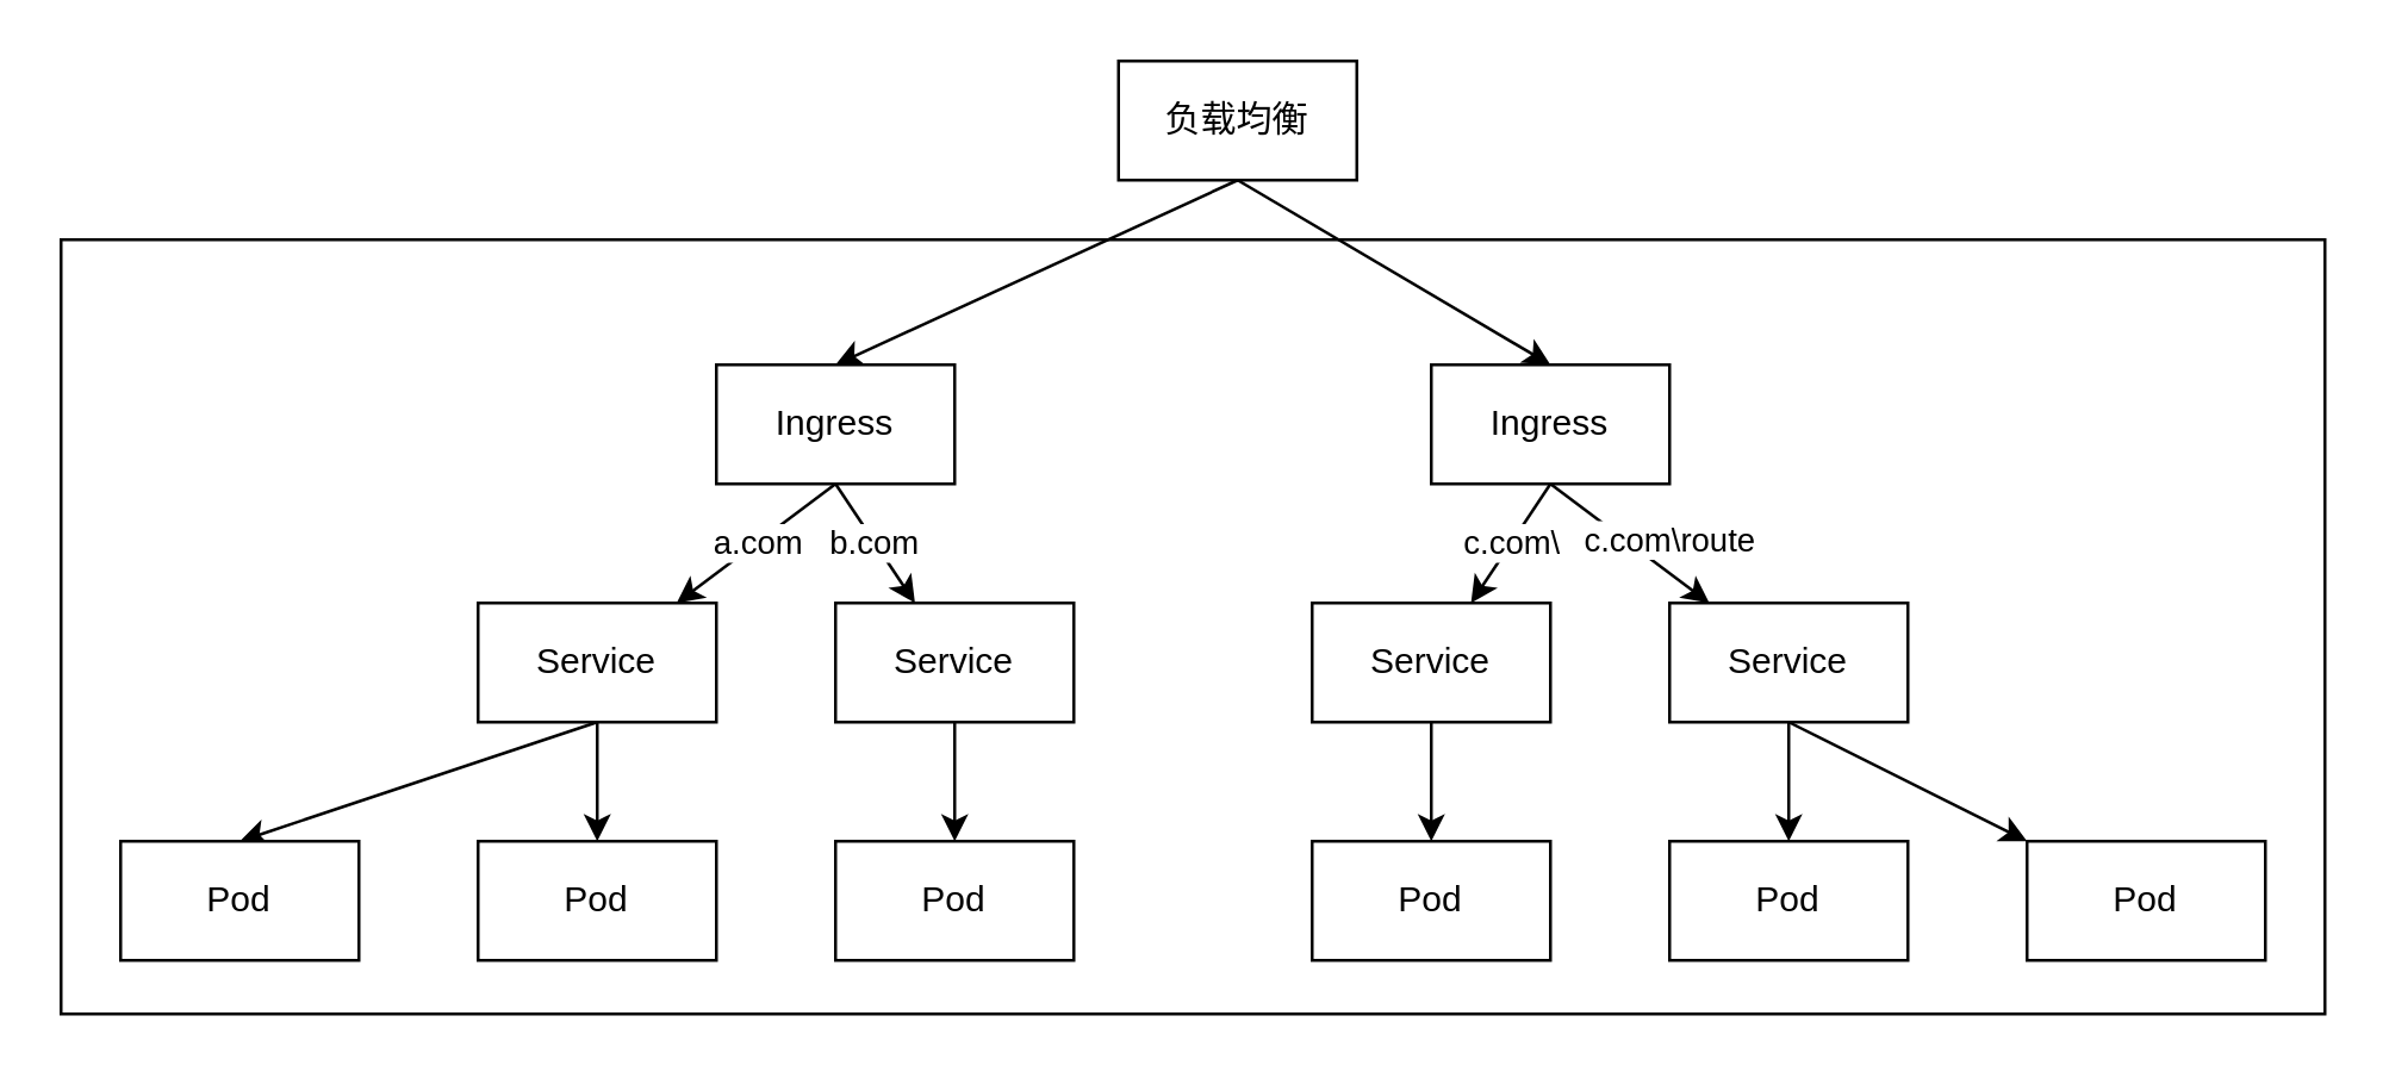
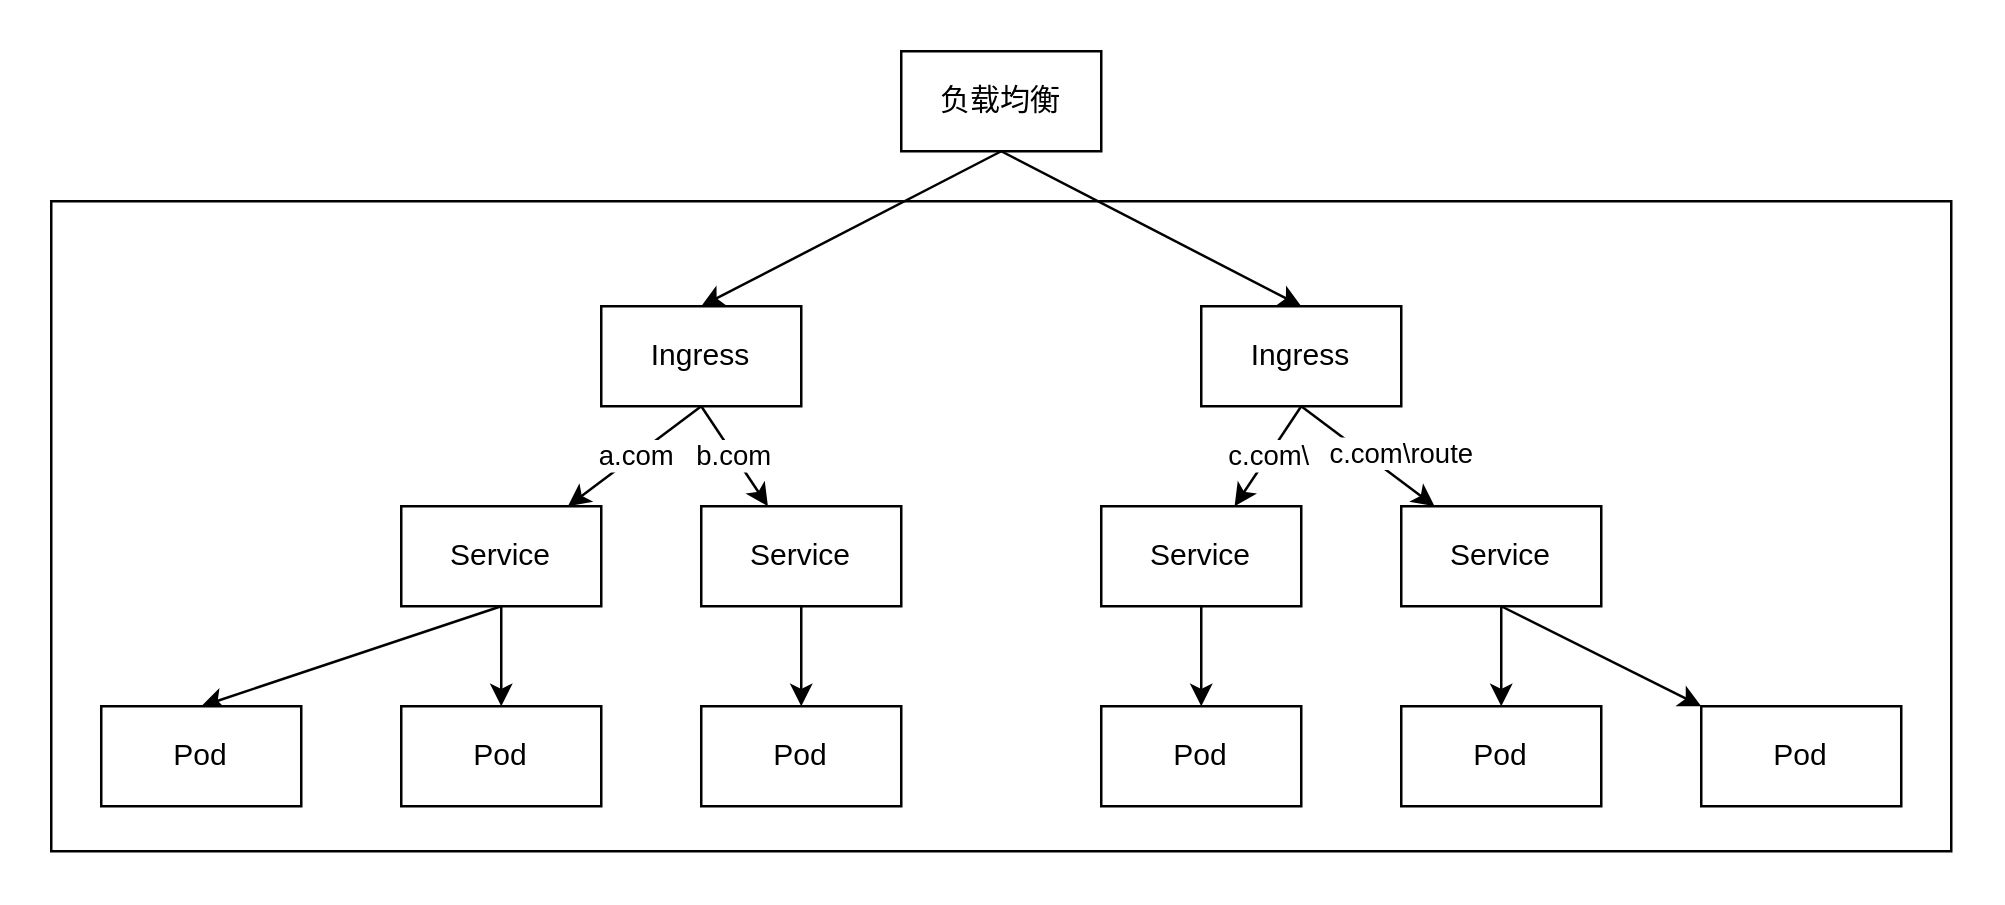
- <mxCell id="5" value="负载均衡" style="rounded=0;whiteSpace=wrap;html=1;" vertex="1" parent="1"><mxGeometry x="375" y="20" width="80" height="40" as="geometry" /></mxCell>
+ <mxCell id="5" value="负载均衡" style="rounded=0;whiteSpace=wrap;html=1;" vertex="1" parent="1"><mxGeometry x="360" y="20" width="80" height="40" as="geometry" /></mxCell>
